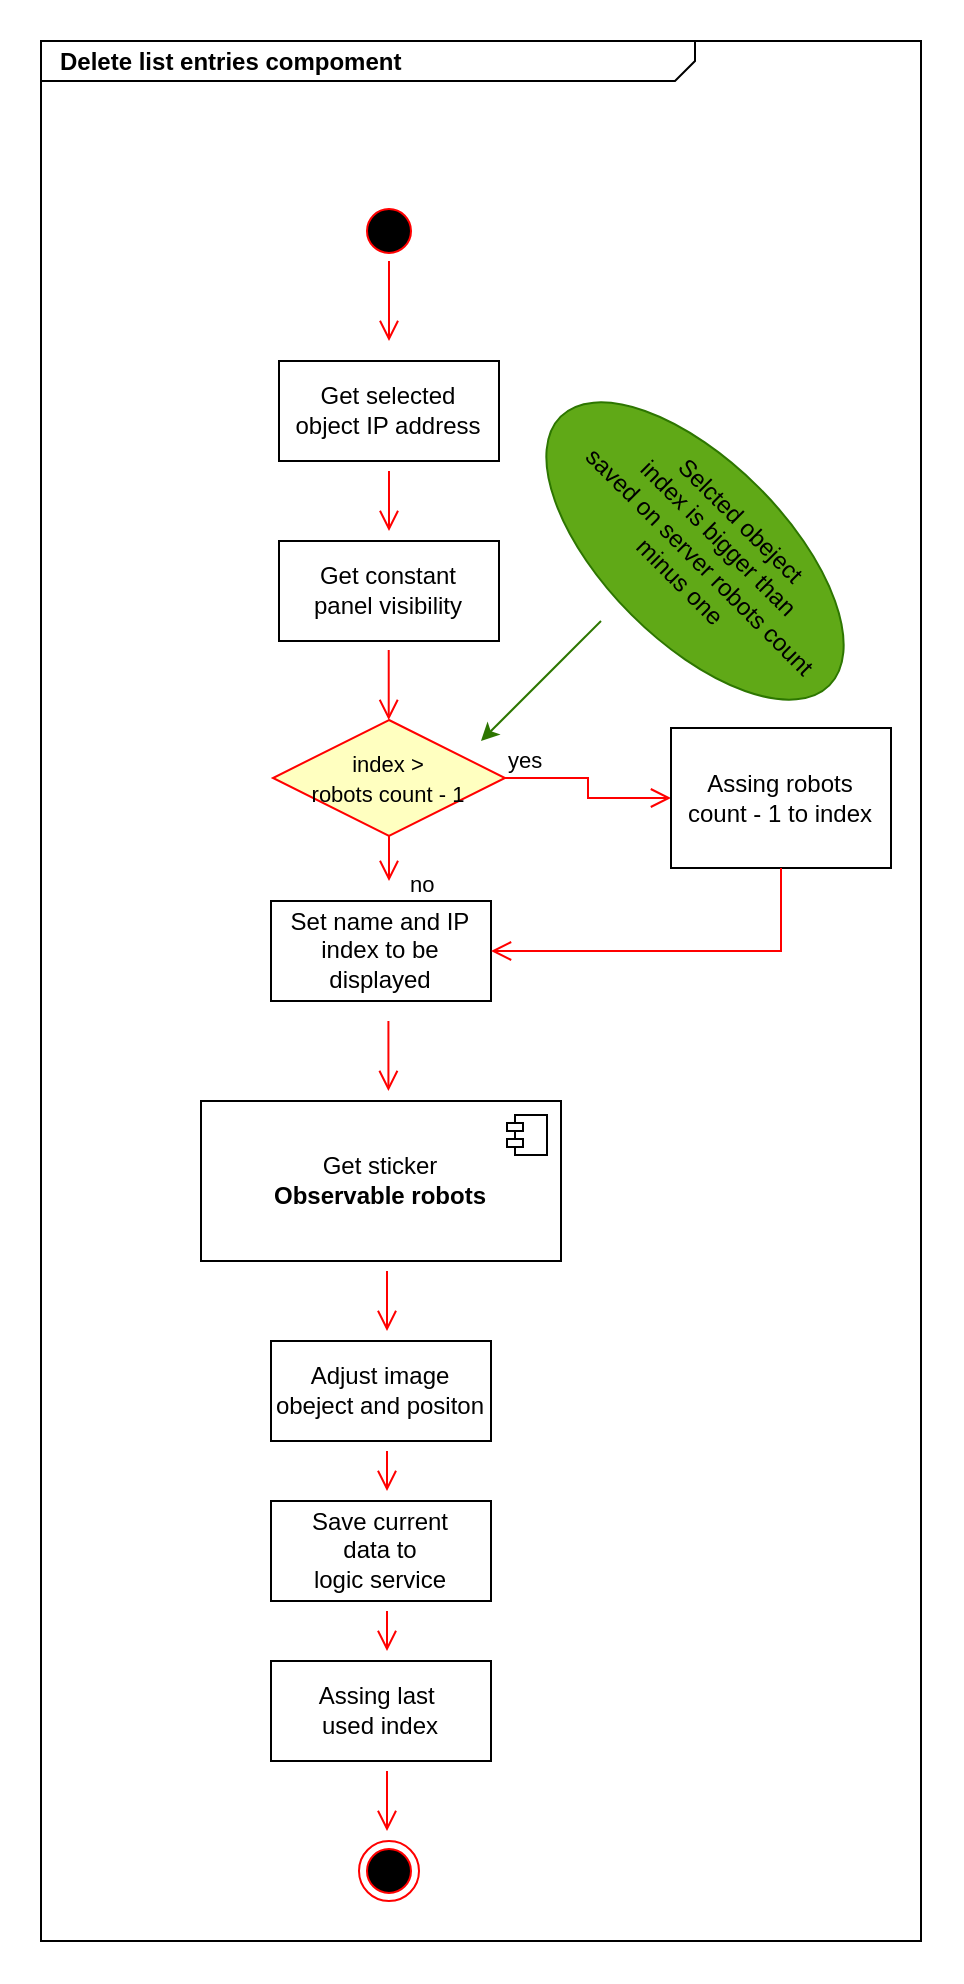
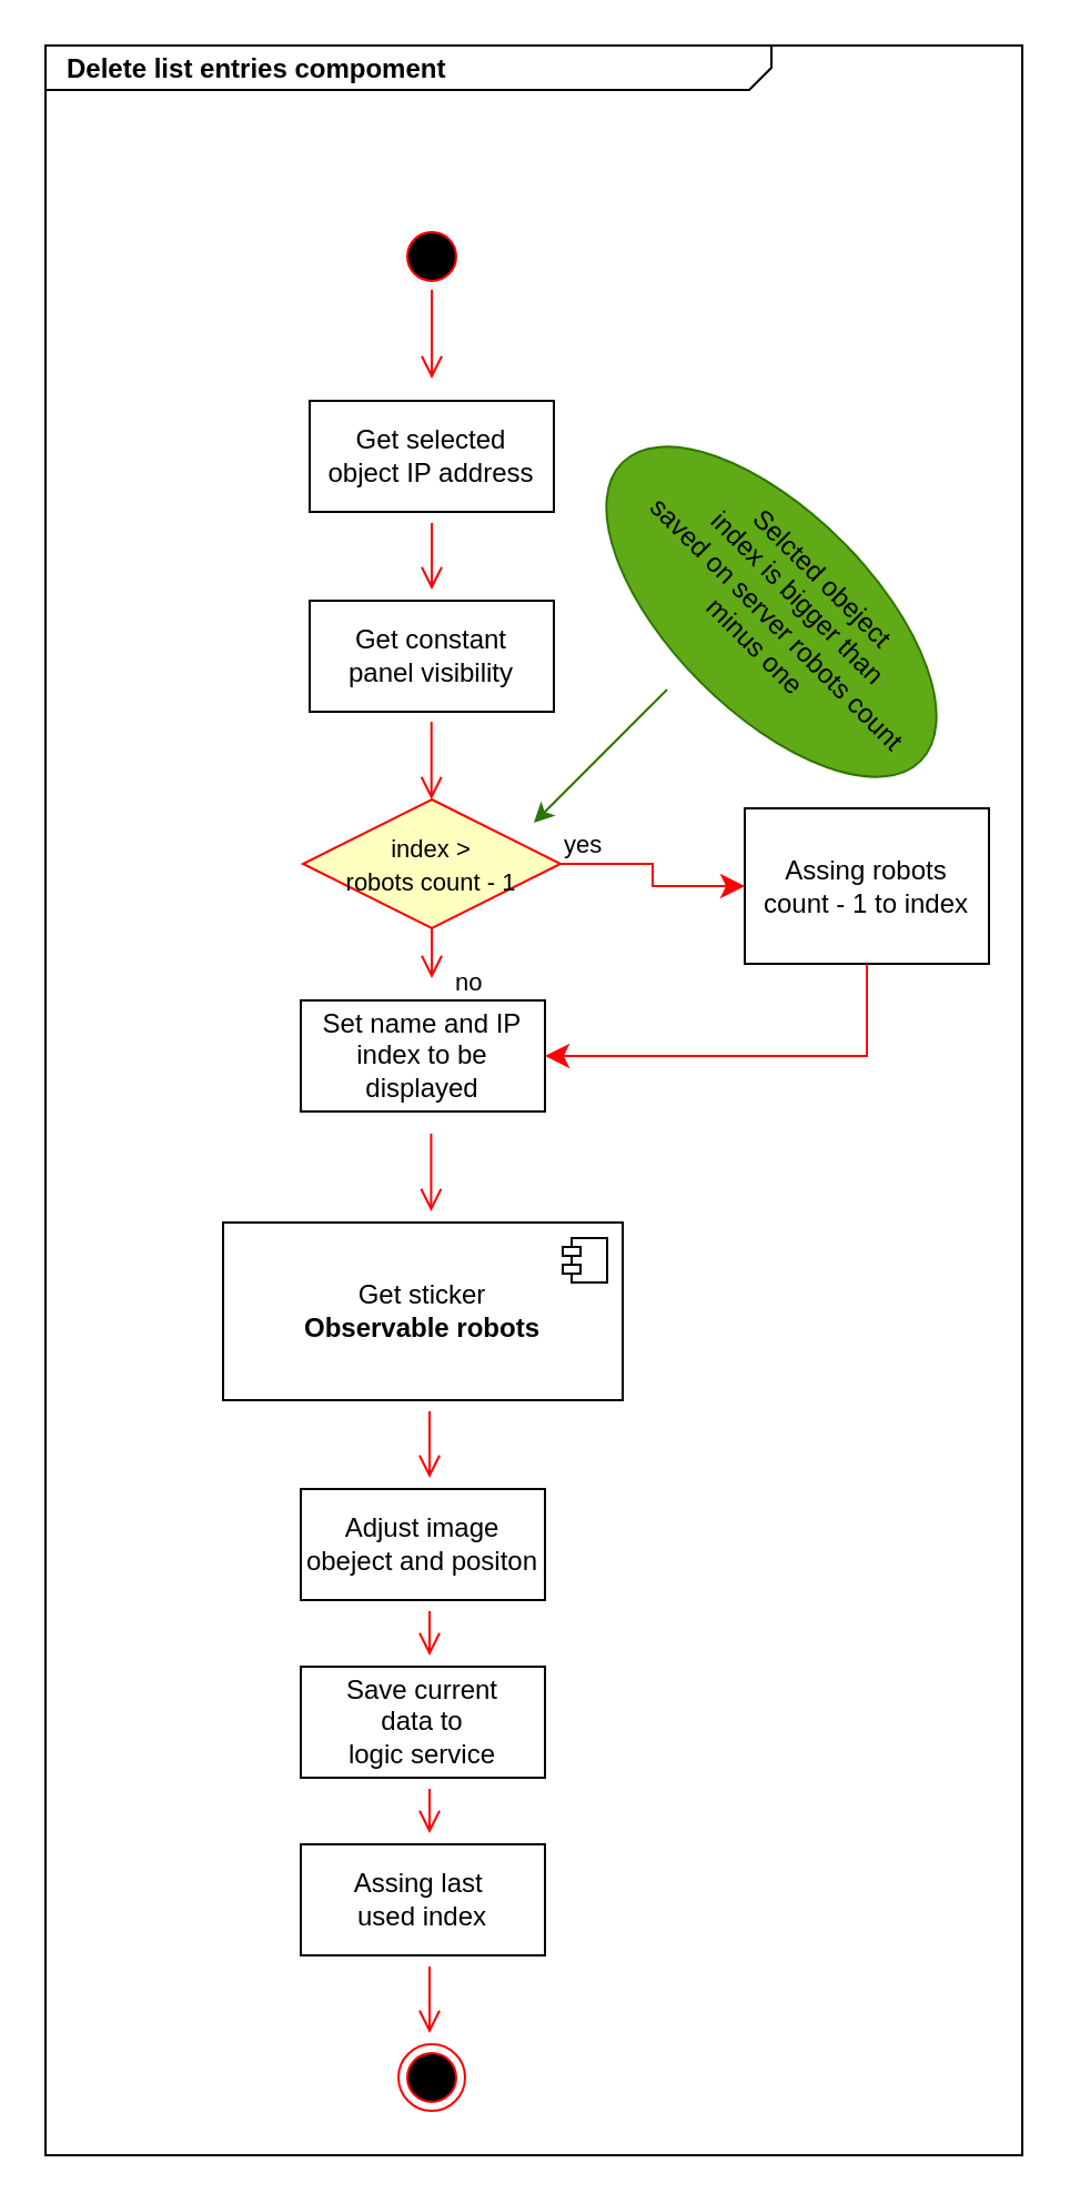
- <mxCell id="9" value="yes" style="edgeStyle=orthogonalEdgeStyle;html=1;align=left;verticalAlign=bottom;endArrow=open;endSize=8;strokeColor=#ff0000;rounded=0;entryX=0;entryY=0.5;entryDx=0;entryDy=0;" edge="1" source="8" parent="1" target="13"><mxGeometry x="-1" relative="1" as="geometry"><mxPoint x="330" y="384.5" as="targetPoint" /><mxPoint as="offset" /></mxGeometry></mxCell>
+ <mxCell id="9" value="yes" style="edgeStyle=orthogonalEdgeStyle;html=1;align=left;verticalAlign=bottom;endArrow=classic;endSize=8;strokeColor=#ff0000;rounded=0;entryX=0;entryY=0.5;entryDx=0;entryDy=0;" edge="1" source="8" parent="1" target="13"><mxGeometry x="-1" relative="1" as="geometry"><mxPoint x="330" y="384.5" as="targetPoint" /><mxPoint as="offset" /></mxGeometry></mxCell>
- <mxCell id="14" value="" style="edgeStyle=orthogonalEdgeStyle;html=1;align=left;verticalAlign=bottom;endArrow=open;endSize=8;strokeColor=#ff0000;rounded=0;exitX=0.5;exitY=1;exitDx=0;exitDy=0;entryX=1;entryY=0.5;entryDx=0;entryDy=0;" edge="1" parent="1" source="13" target="12"><mxGeometry x="-1" relative="1" as="geometry"><mxPoint x="450" y="480.5" as="targetPoint" /><mxPoint x="350" y="480" as="sourcePoint" /><mxPoint as="offset" /></mxGeometry></mxCell>
+ <mxCell id="14" value="" style="edgeStyle=orthogonalEdgeStyle;html=1;align=left;verticalAlign=bottom;endArrow=classic;endSize=8;strokeColor=#ff0000;rounded=0;exitX=0.5;exitY=1;exitDx=0;exitDy=0;entryX=1;entryY=0.5;entryDx=0;entryDy=0;" edge="1" parent="1" source="13" target="12"><mxGeometry x="-1" relative="1" as="geometry"><mxPoint x="450" y="480.5" as="targetPoint" /><mxPoint x="350" y="480" as="sourcePoint" /><mxPoint as="offset" /></mxGeometry></mxCell>
